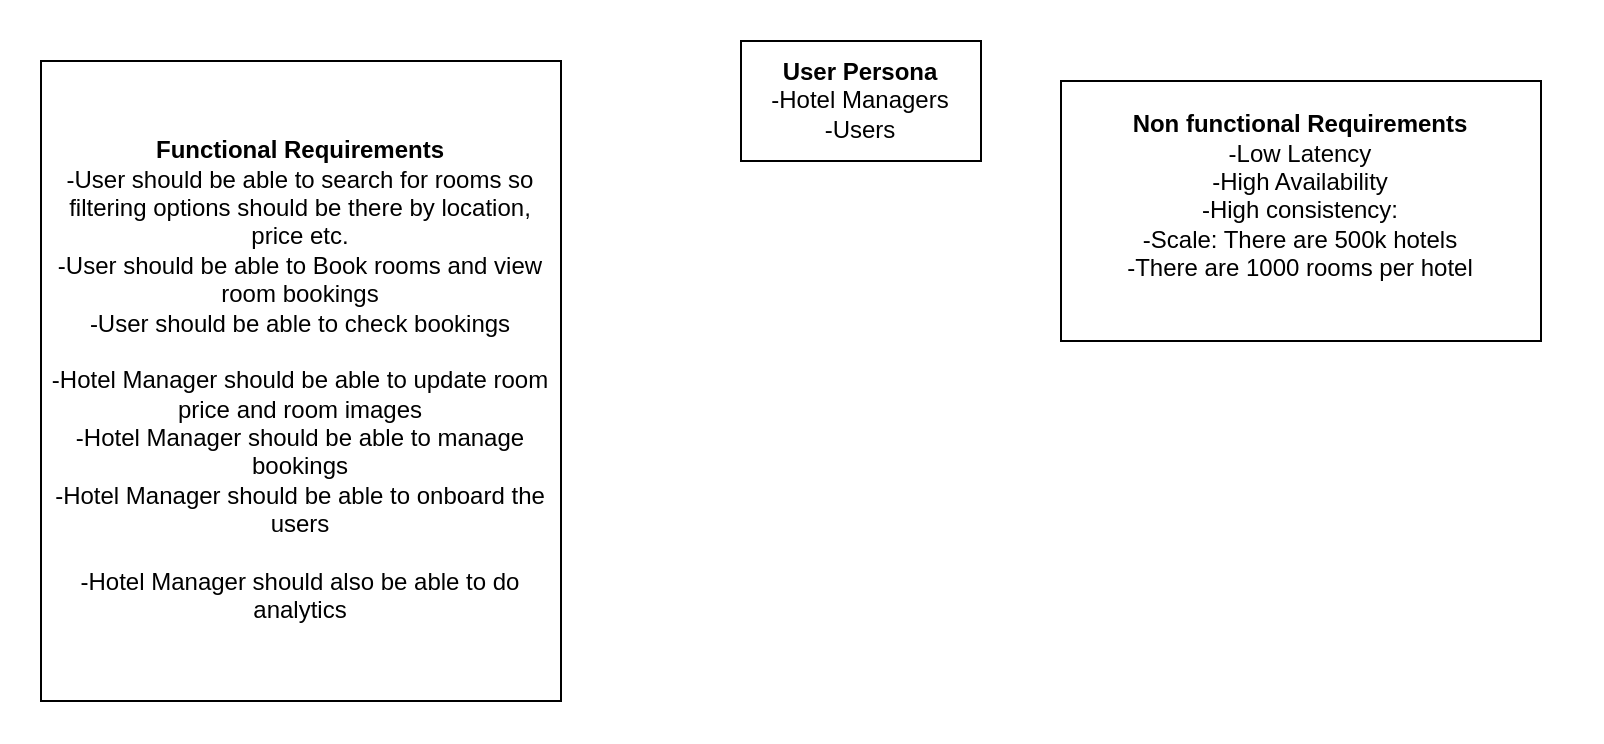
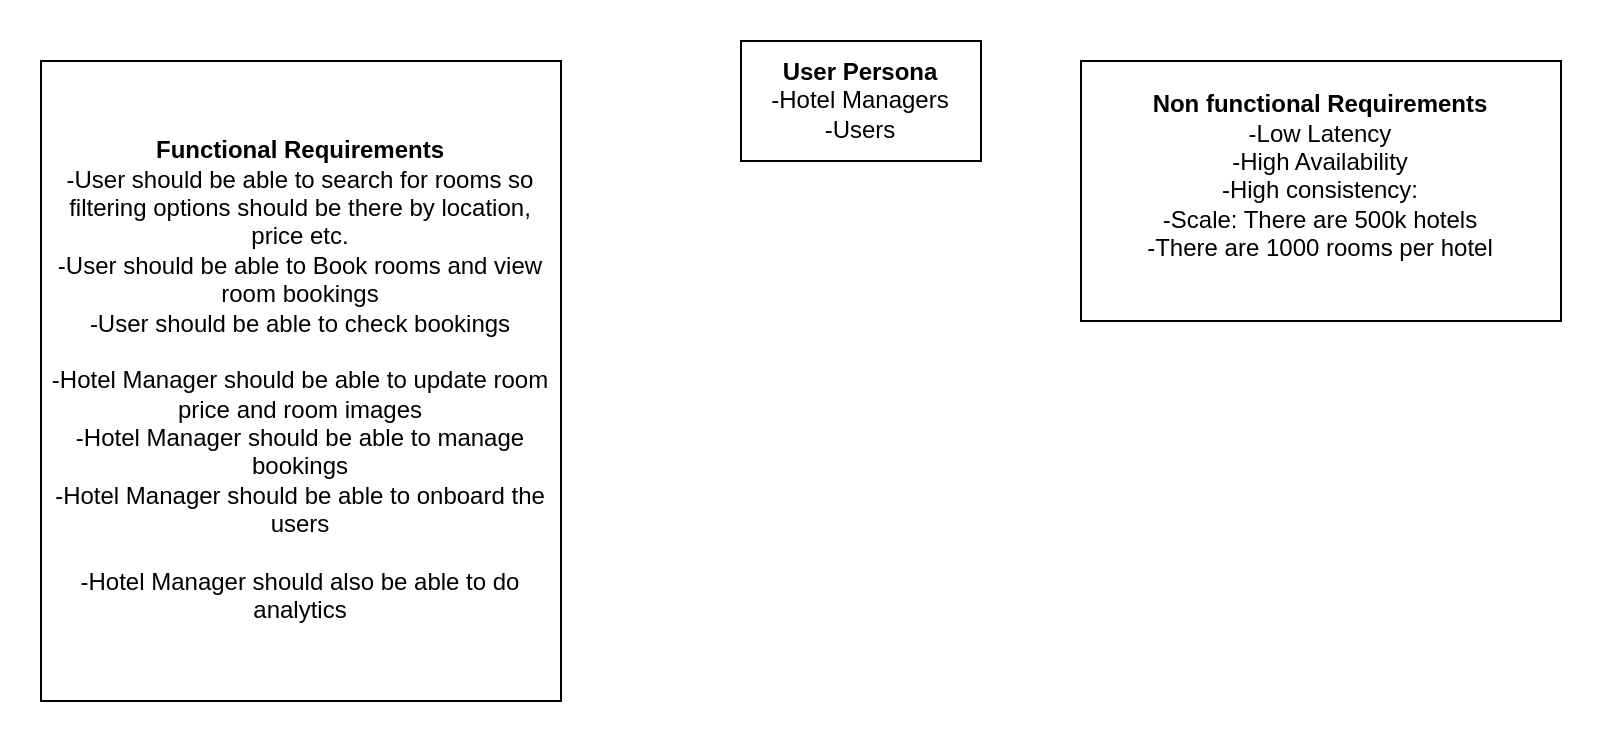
- <mxCell id="4" value="&lt;b&gt;Non functional Requirements&lt;/b&gt;&lt;div&gt;-Low Latency&lt;/div&gt;&lt;div&gt;-High Availability&lt;/div&gt;&lt;div&gt;-High consistency:&lt;/div&gt;&lt;div&gt;-Scale: There are 500k hotels&lt;/div&gt;&lt;div&gt;-There are 1000 rooms per hotel&lt;/div&gt;&lt;div&gt;&lt;br&gt;&lt;/div&gt;" style="rounded=0;whiteSpace=wrap;html=1;fontStyle=0" vertex="1" parent="1"><mxGeometry x="530" y="40" width="240" height="130" as="geometry" /></mxCell>
+ <mxCell id="4" value="&lt;b&gt;Non functional Requirements&lt;/b&gt;&lt;div&gt;-Low Latency&lt;/div&gt;&lt;div&gt;-High Availability&lt;/div&gt;&lt;div&gt;-High consistency:&lt;/div&gt;&lt;div&gt;-Scale: There are 500k hotels&lt;/div&gt;&lt;div&gt;-There are 1000 rooms per hotel&lt;/div&gt;&lt;div&gt;&lt;br&gt;&lt;/div&gt;" style="rounded=0;whiteSpace=wrap;html=1;fontStyle=0" vertex="1" parent="1"><mxGeometry x="540" y="30" width="240" height="130" as="geometry" /></mxCell>
